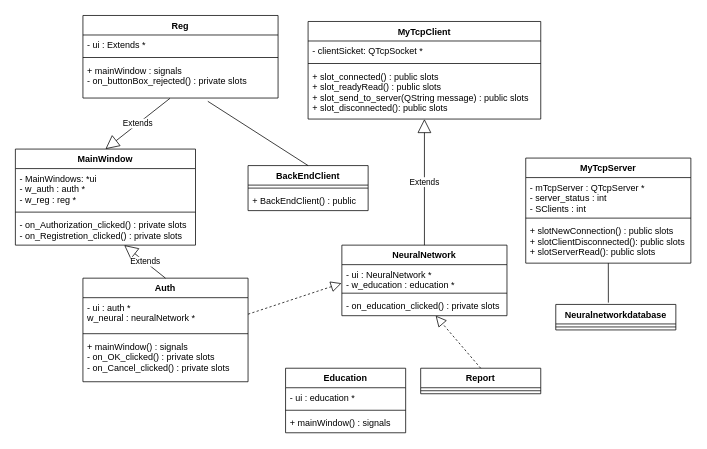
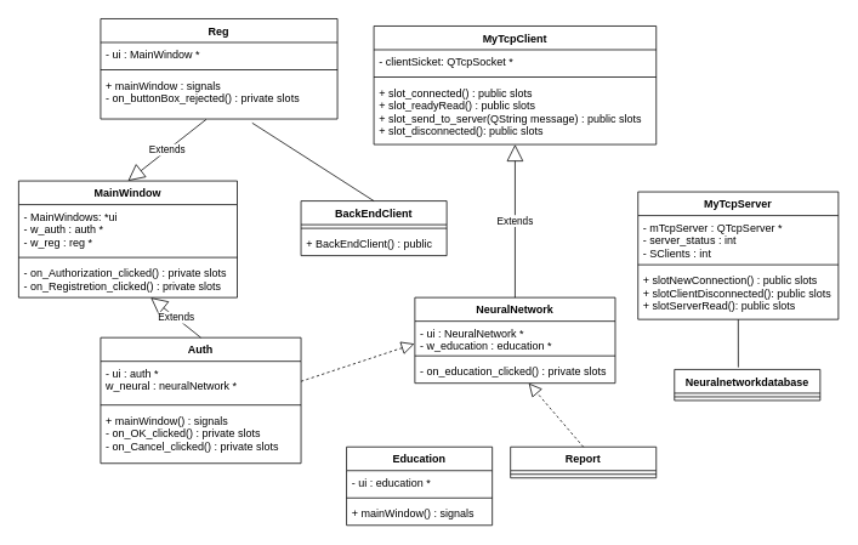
- <mxCell id="7" value="- ui : Extends *" style="text;strokeColor=none;fillColor=none;align=left;verticalAlign=top;spacingLeft=4;spacingRight=4;overflow=hidden;rotatable=0;points=[[0,0.5],[1,0.5]];portConstraint=eastwest;" parent="6" vertex="1"><mxGeometry y="26" width="260" height="26" as="geometry" /></mxCell>
+ <mxCell id="7" value="- ui : MainWindow *" style="text;strokeColor=none;fillColor=none;align=left;verticalAlign=top;spacingLeft=4;spacingRight=4;overflow=hidden;rotatable=0;points=[[0,0.5],[1,0.5]];portConstraint=eastwest;" parent="6" vertex="1"><mxGeometry y="26" width="260" height="26" as="geometry" /></mxCell>
